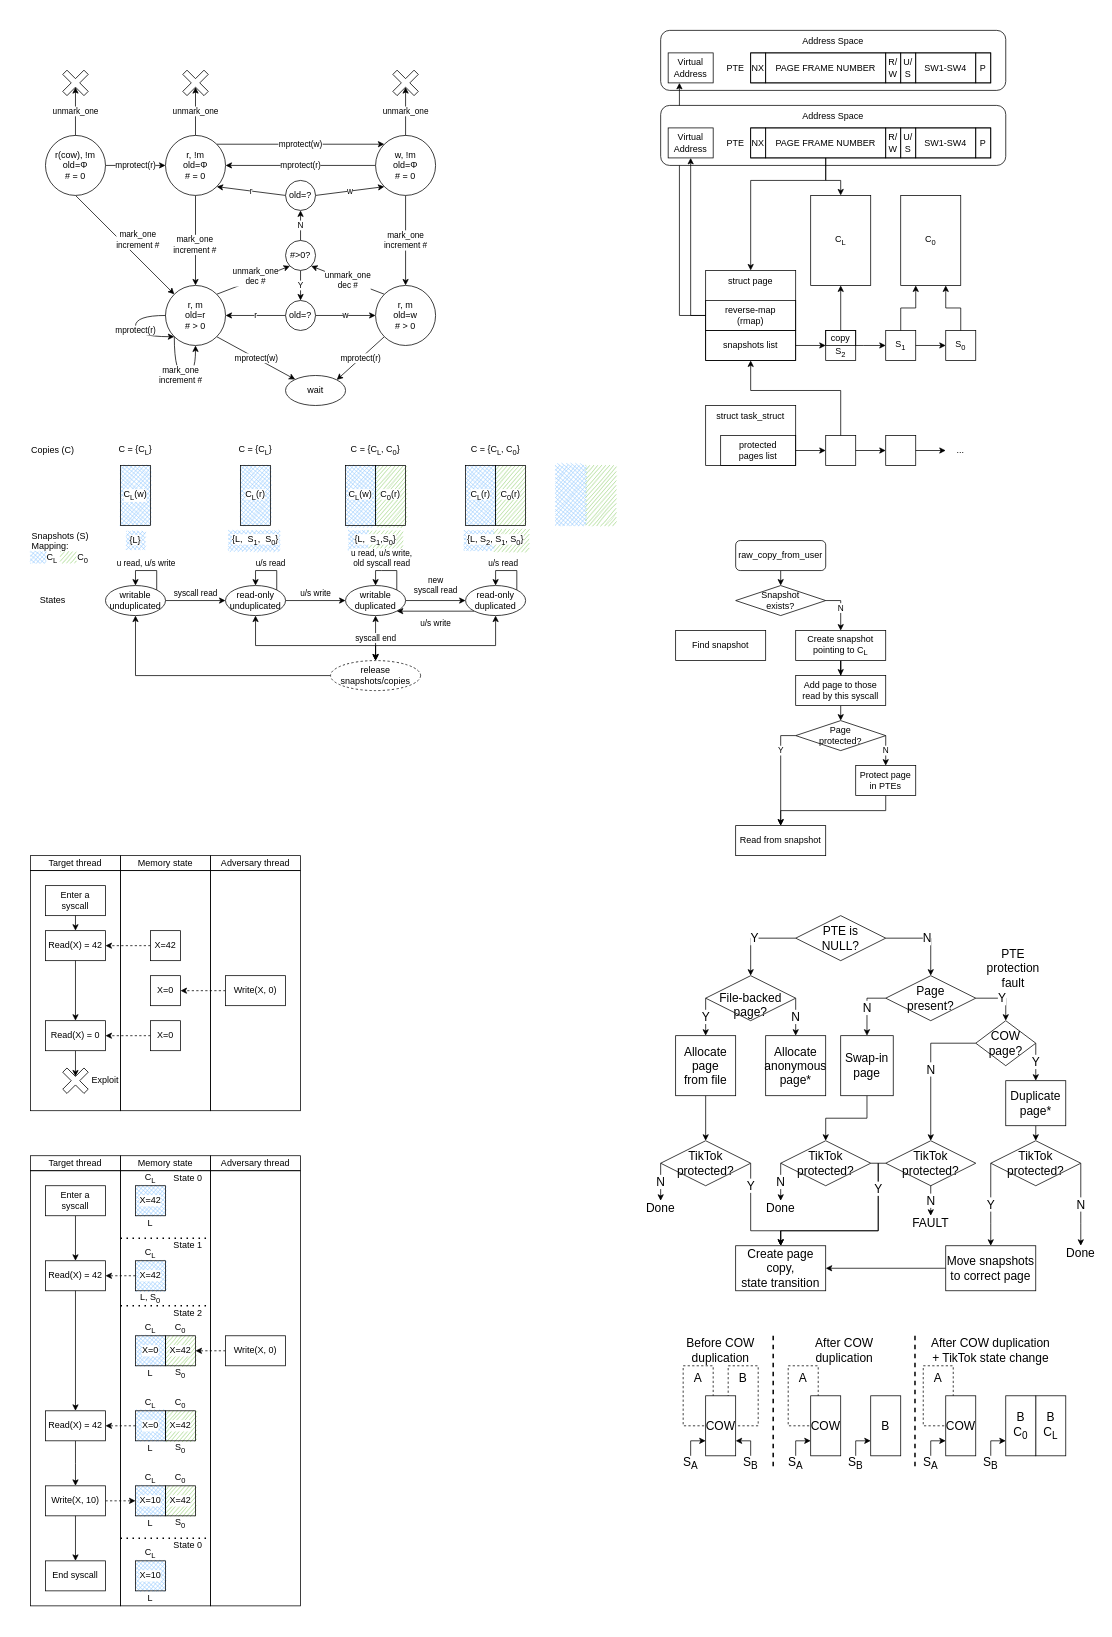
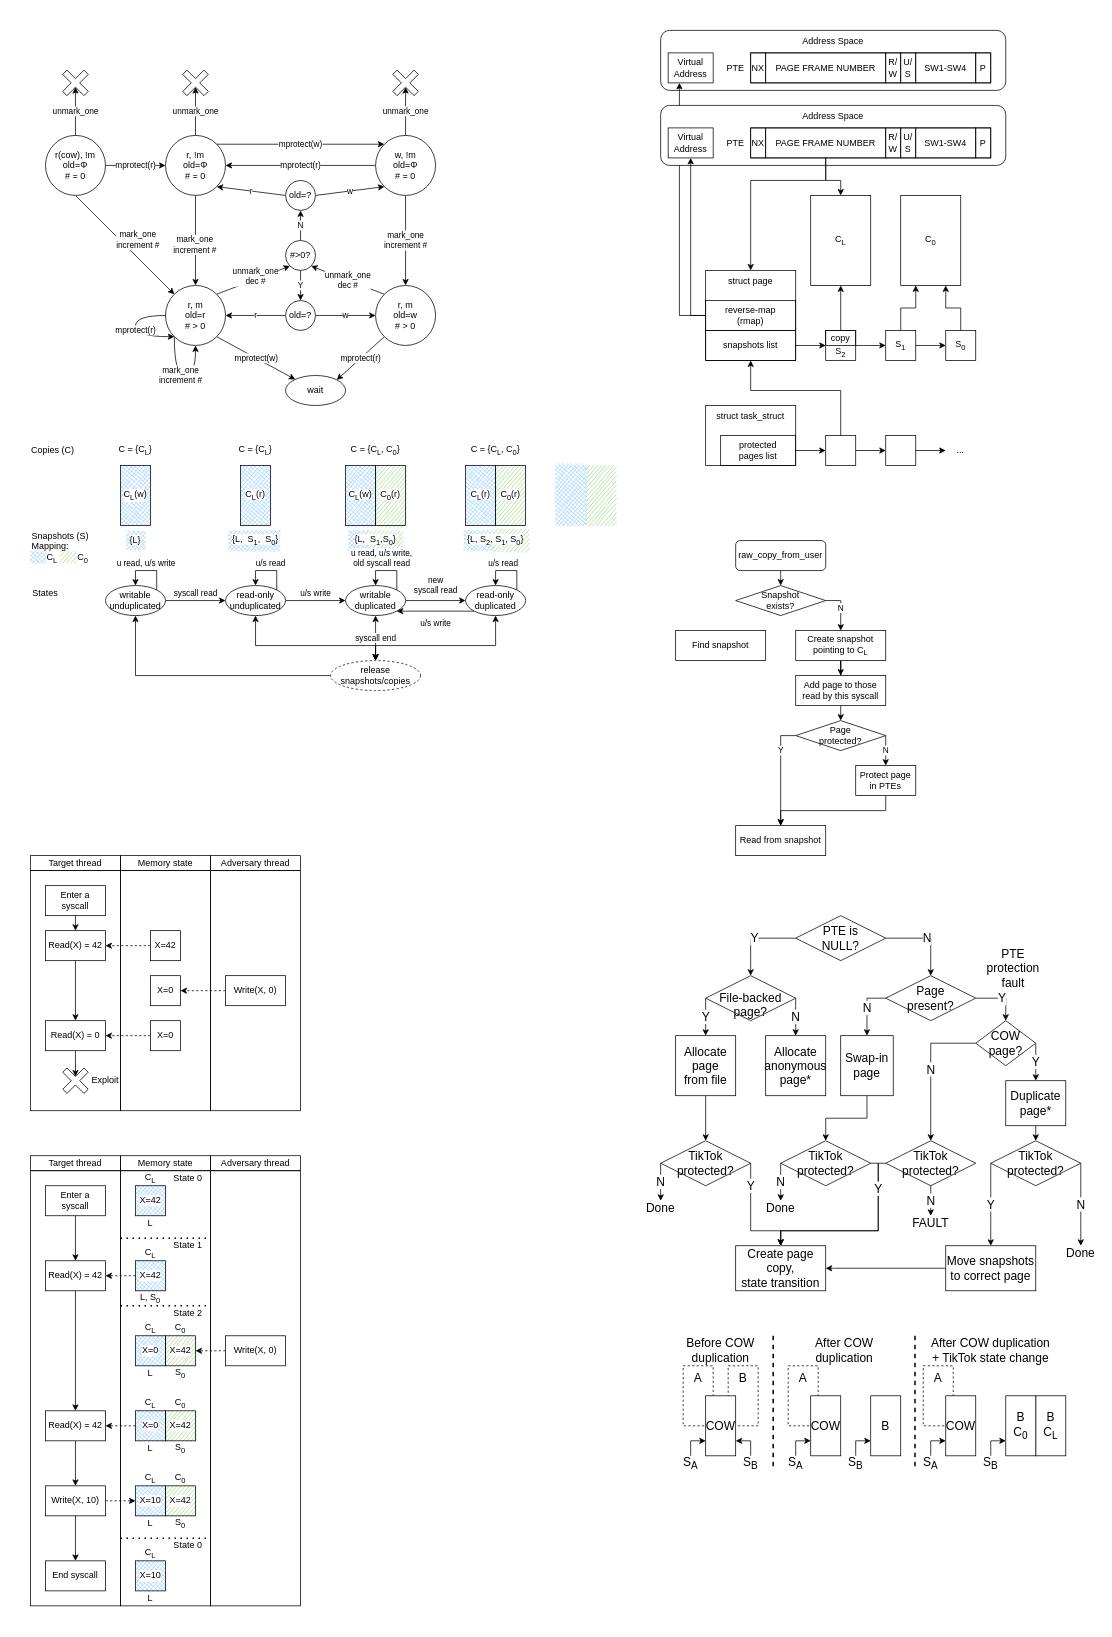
- <mxCell id="96" value="States" style="text;html=1;strokeColor=none;fillColor=none;align=center;verticalAlign=middle;whiteSpace=wrap;rounded=0;dashed=1;" parent="1" vertex="1"><mxGeometry x="40" y="780" width="60" height="40" as="geometry" /></mxCell>
+ <mxCell id="96" value="States" style="text;html=1;strokeColor=none;fillColor=none;align=center;verticalAlign=middle;whiteSpace=wrap;rounded=0;dashed=1;" parent="1" vertex="1"><mxGeometry x="30" y="770" width="60" height="40" as="geometry" /></mxCell>
